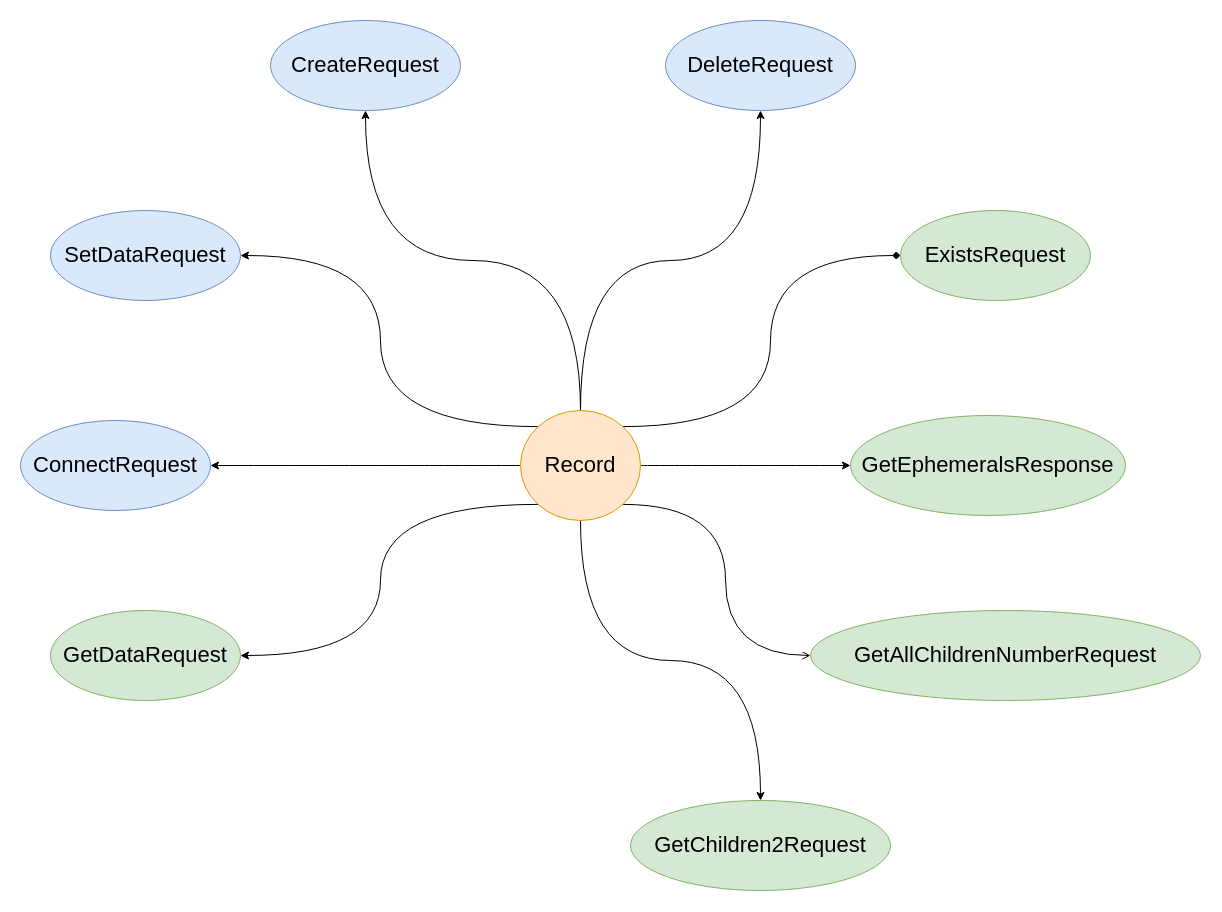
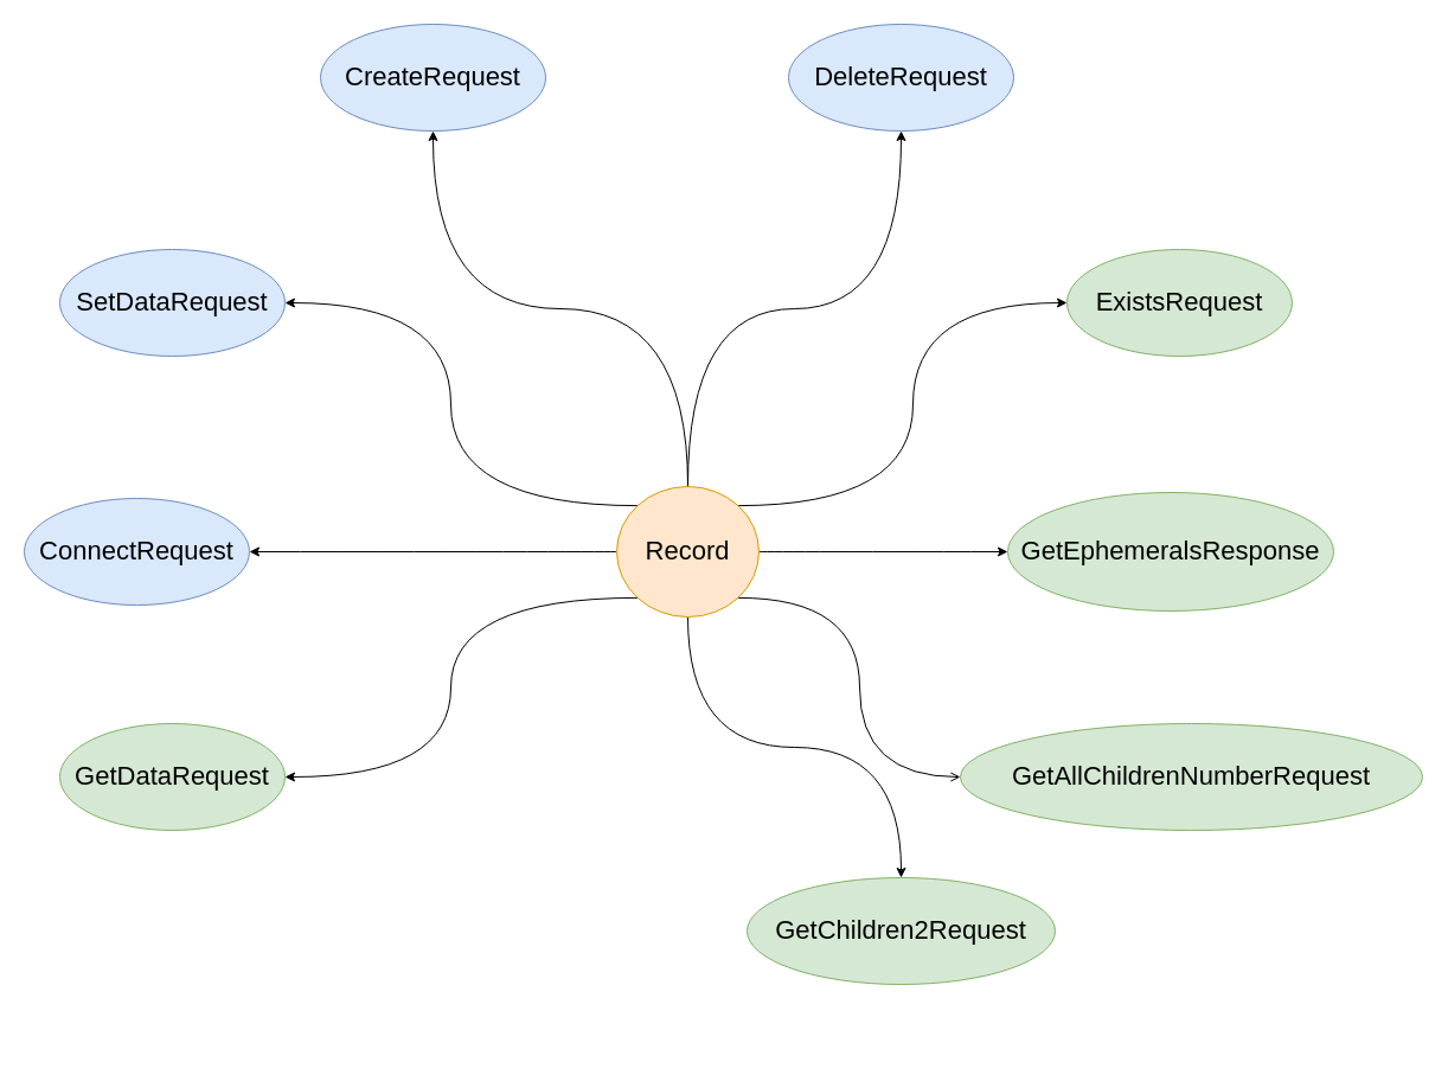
- <mxCell id="7" style="edgeStyle=orthogonalEdgeStyle;curved=1;rounded=0;orthogonalLoop=1;jettySize=auto;html=1;exitX=1;exitY=0;exitDx=0;exitDy=0;entryX=0;entryY=0.5;entryDx=0;entryDy=0;endArrow=diamond;" edge="1" parent="1" source="12" target="15"><mxGeometry relative="1" as="geometry" /></mxCell>
+ <mxCell id="7" style="edgeStyle=orthogonalEdgeStyle;curved=1;rounded=0;orthogonalLoop=1;jettySize=auto;html=1;exitX=1;exitY=0;exitDx=0;exitDy=0;entryX=0;entryY=0.5;entryDx=0;entryDy=0;" edge="1" parent="1" source="12" target="15"><mxGeometry relative="1" as="geometry" /></mxCell>
- <mxCell id="17" value="&lt;span style=&quot;font-size: 22px&quot;&gt;GetChildren2Request&lt;/span&gt;" style="ellipse;whiteSpace=wrap;html=1;fillColor=#d5e8d4;strokeColor=#82b366;" vertex="1" parent="1"><mxGeometry x="630" y="800" width="260" height="90" as="geometry" /></mxCell>
+ <mxCell id="17" value="&lt;span style=&quot;font-size: 22px&quot;&gt;GetChildren2Request&lt;/span&gt;" style="ellipse;whiteSpace=wrap;html=1;fillColor=#d5e8d4;strokeColor=#82b366;" vertex="1" parent="1"><mxGeometry x="630" y="740" width="260" height="90" as="geometry" /></mxCell>
